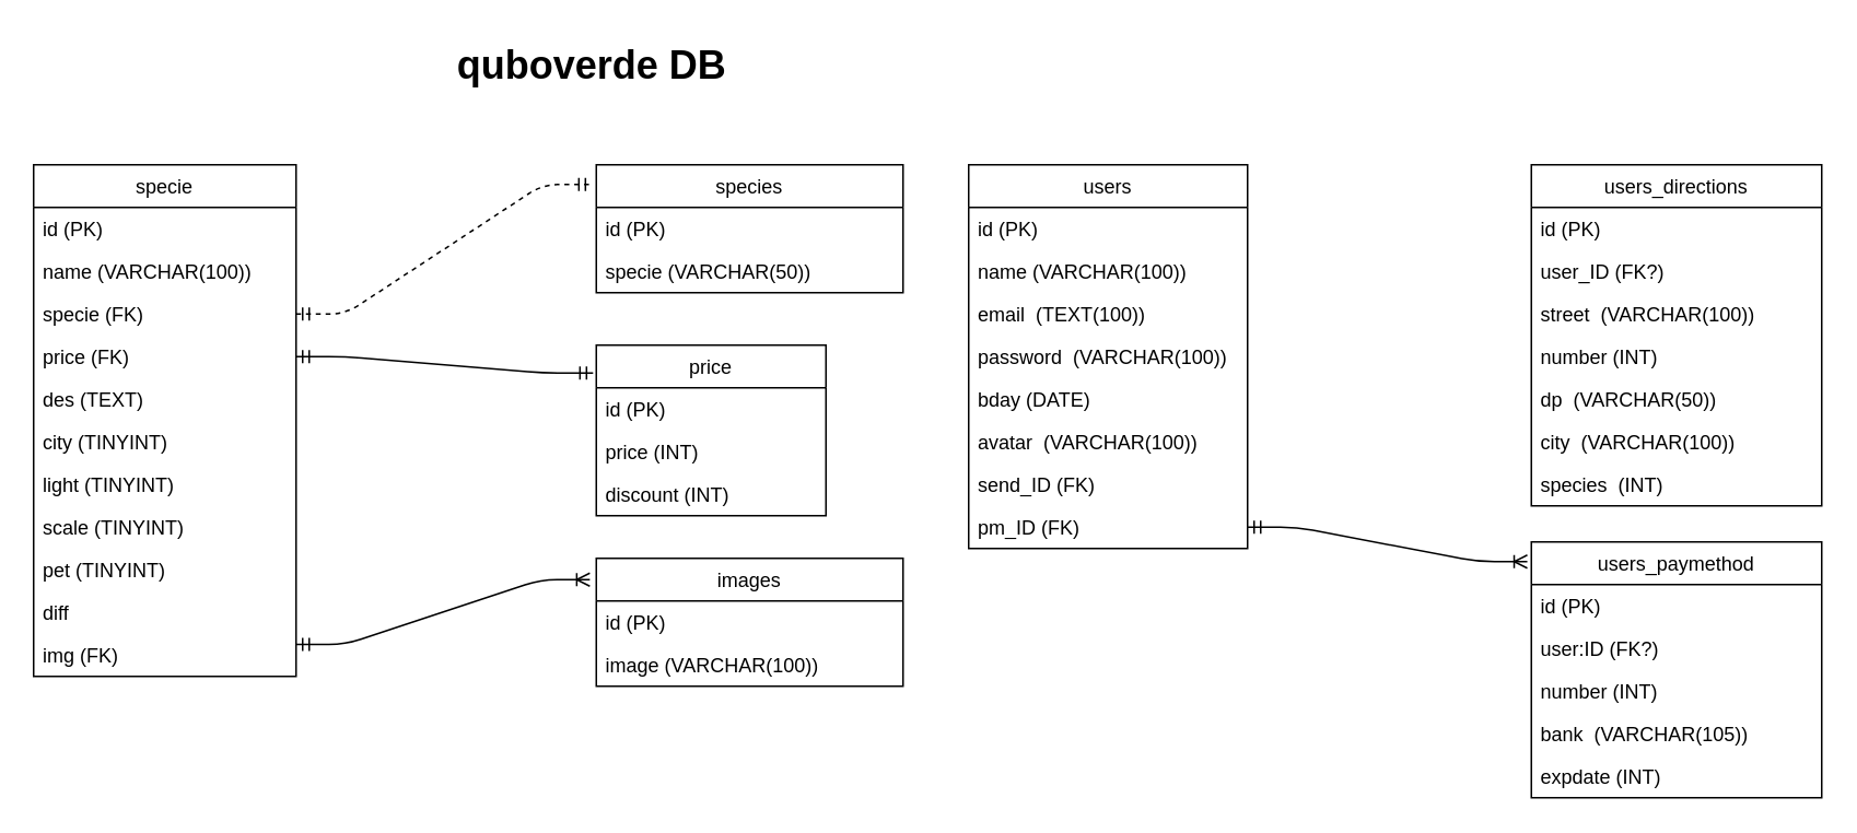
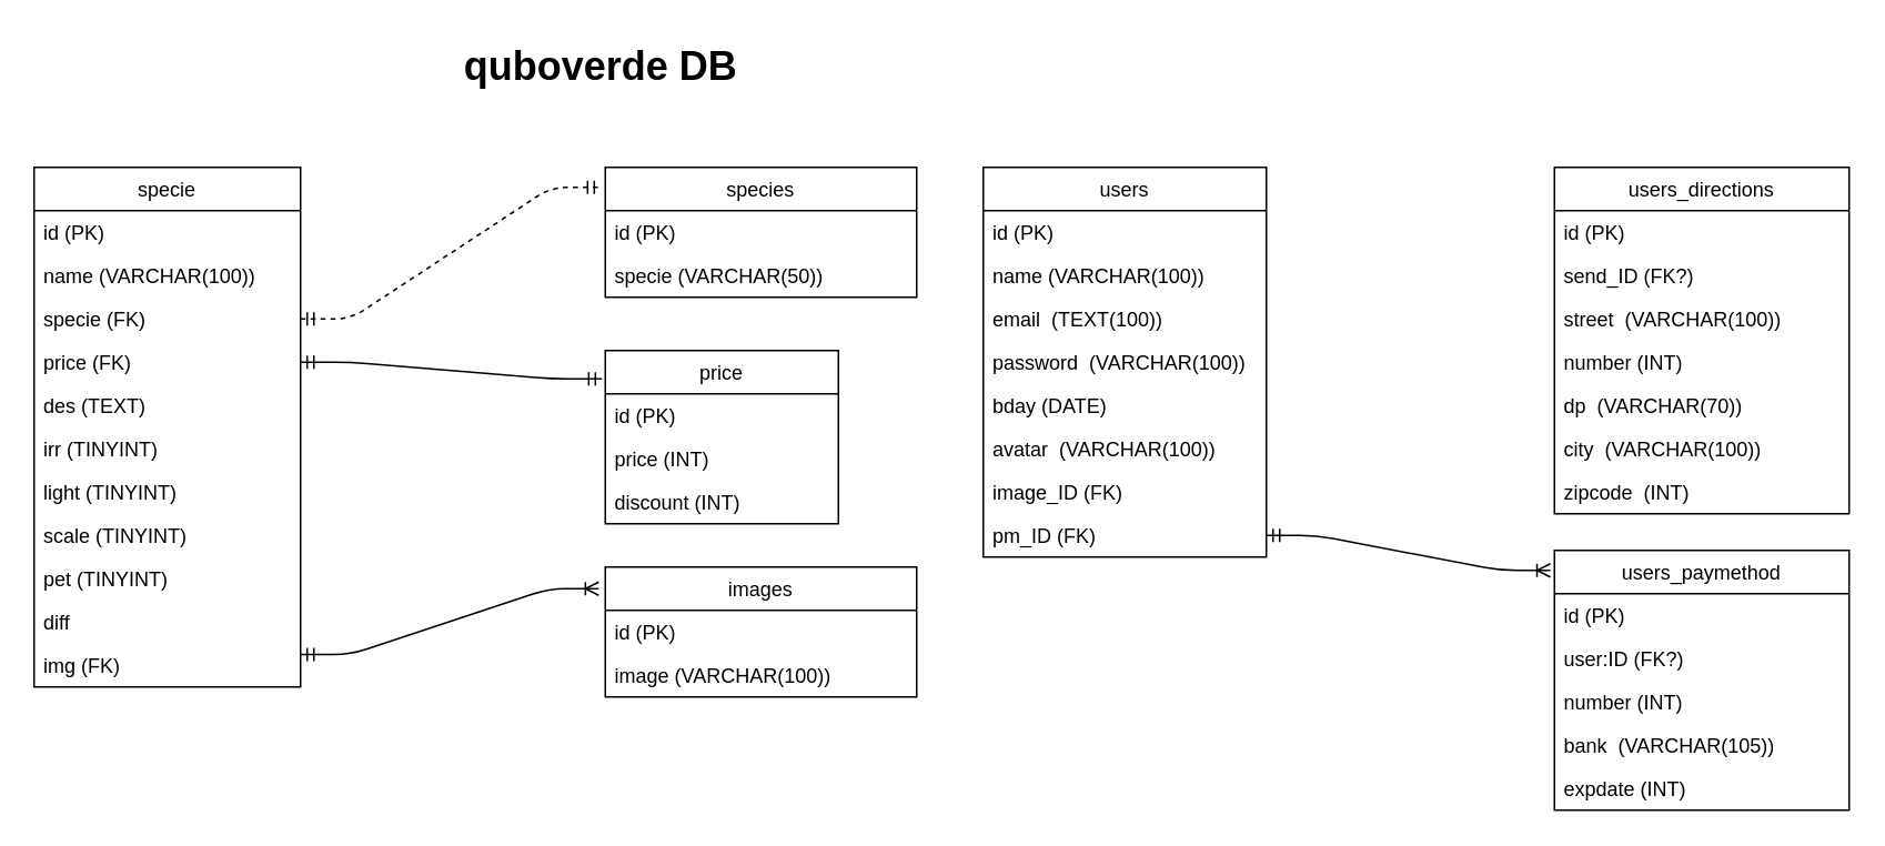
- <mxCell id="39" value="user_ID (FK?)" style="text;strokeColor=none;fillColor=none;align=left;verticalAlign=top;spacingLeft=4;spacingRight=4;overflow=hidden;rotatable=0;points=[[0,0.5],[1,0.5]];portConstraint=eastwest;" parent="37" vertex="1"><mxGeometry y="52" width="177" height="26" as="geometry" /></mxCell>
+ <mxCell id="39" value="send_ID (FK?)" style="text;strokeColor=none;fillColor=none;align=left;verticalAlign=top;spacingLeft=4;spacingRight=4;overflow=hidden;rotatable=0;points=[[0,0.5],[1,0.5]];portConstraint=eastwest;" parent="37" vertex="1"><mxGeometry y="52" width="177" height="26" as="geometry" /></mxCell>
- <mxCell id="42" value="dp  (VARCHAR(50))" style="text;strokeColor=none;fillColor=none;align=left;verticalAlign=top;spacingLeft=4;spacingRight=4;overflow=hidden;rotatable=0;points=[[0,0.5],[1,0.5]];portConstraint=eastwest;" parent="37" vertex="1"><mxGeometry y="130" width="177" height="26" as="geometry" /></mxCell>
+ <mxCell id="42" value="dp  (VARCHAR(70))" style="text;strokeColor=none;fillColor=none;align=left;verticalAlign=top;spacingLeft=4;spacingRight=4;overflow=hidden;rotatable=0;points=[[0,0.5],[1,0.5]];portConstraint=eastwest;" parent="37" vertex="1"><mxGeometry y="130" width="177" height="26" as="geometry" /></mxCell>
- <mxCell id="8" value="city (TINYINT)" style="text;html=1;strokeColor=none;fillColor=none;align=left;verticalAlign=top;whiteSpace=wrap;overflow=hidden;spacingLeft=4;spacingRight=4;" parent="2" vertex="1"><mxGeometry y="156" width="160" height="26" as="geometry" /></mxCell>
+ <mxCell id="8" value="irr (TINYINT)" style="text;html=1;strokeColor=none;fillColor=none;align=left;verticalAlign=top;whiteSpace=wrap;overflow=hidden;spacingLeft=4;spacingRight=4;" parent="2" vertex="1"><mxGeometry y="156" width="160" height="26" as="geometry" /></mxCell>
- <mxCell id="44" value="species  (INT)" style="text;strokeColor=none;fillColor=none;align=left;verticalAlign=top;spacingLeft=4;spacingRight=4;overflow=hidden;rotatable=0;points=[[0,0.5],[1,0.5]];portConstraint=eastwest;" vertex="1" parent="37"><mxGeometry y="182" width="177" height="26" as="geometry" /></mxCell>
+ <mxCell id="44" value="zipcode  (INT)" style="text;strokeColor=none;fillColor=none;align=left;verticalAlign=top;spacingLeft=4;spacingRight=4;overflow=hidden;rotatable=0;points=[[0,0.5],[1,0.5]];portConstraint=eastwest;" vertex="1" parent="37"><mxGeometry y="182" width="177" height="26" as="geometry" /></mxCell>
- <mxCell id="29" value="send_ID (FK)" style="text;html=1;strokeColor=none;fillColor=none;align=left;verticalAlign=top;whiteSpace=wrap;overflow=hidden;spacingLeft=4;spacingRight=4;" parent="22" vertex="1"><mxGeometry y="182" width="170" height="26" as="geometry" /></mxCell>
+ <mxCell id="29" value="image_ID (FK)" style="text;html=1;strokeColor=none;fillColor=none;align=left;verticalAlign=top;whiteSpace=wrap;overflow=hidden;spacingLeft=4;spacingRight=4;" parent="22" vertex="1"><mxGeometry y="182" width="170" height="26" as="geometry" /></mxCell>
